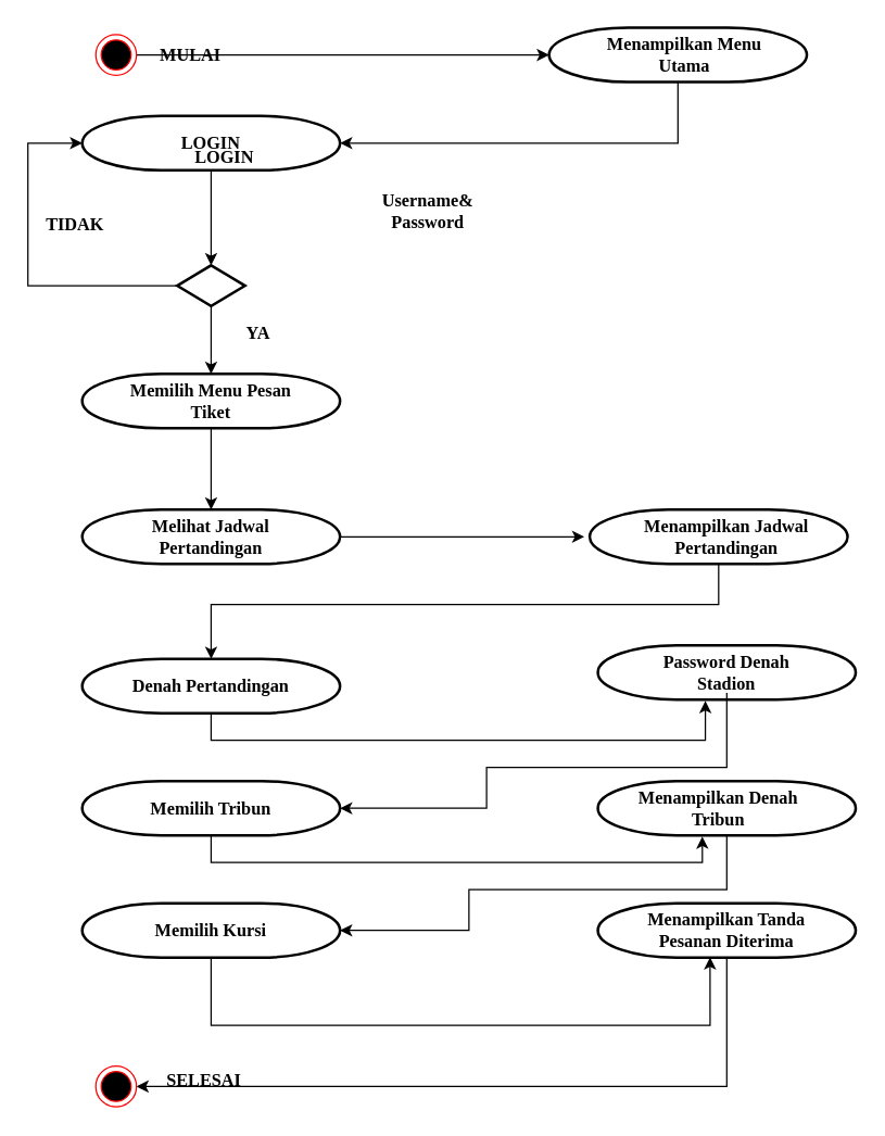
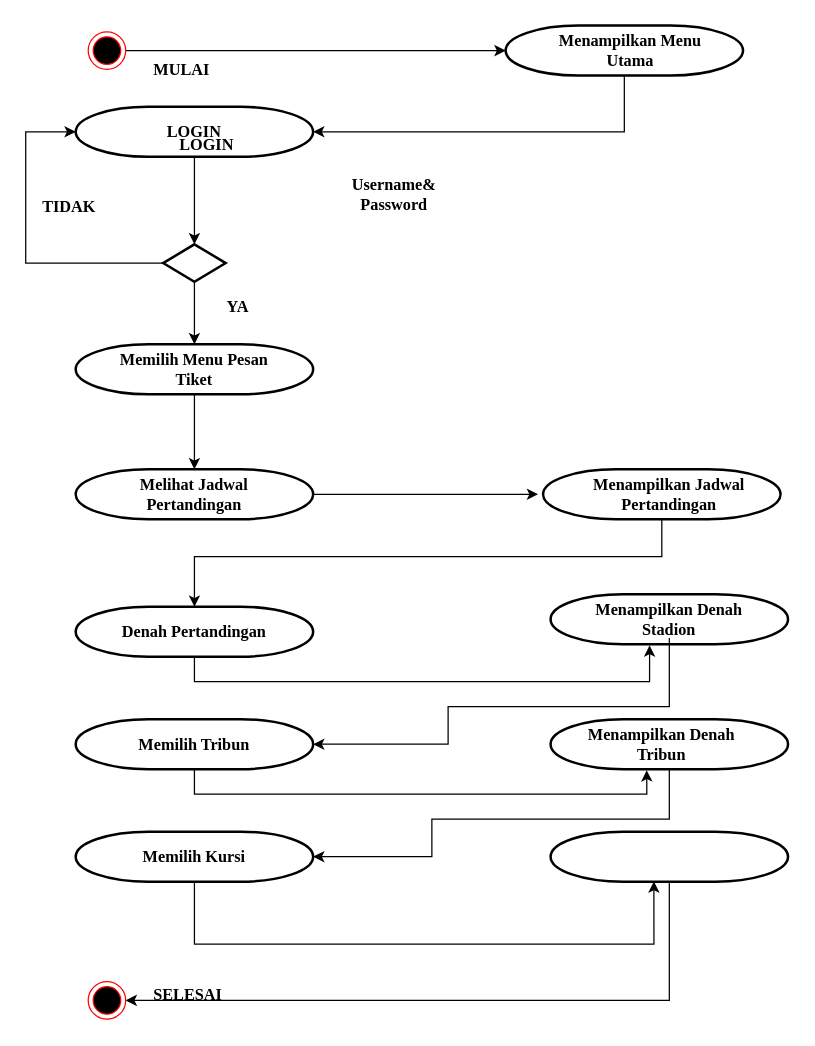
- <mxCell id="44" value="MULAI" style="text;html=1;strokeColor=none;fillColor=none;align=center;verticalAlign=middle;whiteSpace=wrap;rounded=0;fontStyle=1;fontFamily=Times New Roman;fontSize=13;" vertex="1" parent="1"><mxGeometry x="110" y="30" width="60" height="20" as="geometry" /></mxCell>
+ <mxCell id="44" value="MULAI" style="text;html=1;strokeColor=none;fillColor=none;align=center;verticalAlign=middle;whiteSpace=wrap;rounded=0;fontStyle=1;fontFamily=Times New Roman;fontSize=13;" vertex="1" parent="1"><mxGeometry x="115" y="45" width="60" height="20" as="geometry" /></mxCell>
- <mxCell id="38" value="Password Denah Stadion" style="text;html=1;strokeColor=none;fillColor=none;align=center;verticalAlign=middle;whiteSpace=wrap;rounded=0;fontStyle=1;fontFamily=Times New Roman;fontSize=13;" vertex="1" parent="1"><mxGeometry x="465" y="480" width="140" height="30" as="geometry" /></mxCell>
+ <mxCell id="38" value="Menampilkan Denah Stadion" style="text;html=1;strokeColor=none;fillColor=none;align=center;verticalAlign=middle;whiteSpace=wrap;rounded=0;fontStyle=1;fontFamily=Times New Roman;fontSize=13;" vertex="1" parent="1"><mxGeometry x="465" y="480" width="140" height="30" as="geometry" /></mxCell>
- <mxCell id="39" value="Menampilkan Tanda Pesanan Diterima" style="text;html=1;strokeColor=none;fillColor=none;align=center;verticalAlign=middle;whiteSpace=wrap;rounded=0;fontStyle=1;fontFamily=Times New Roman;fontSize=13;" vertex="1" parent="1"><mxGeometry x="465" y="670" width="140" height="30" as="geometry" /></mxCell>
